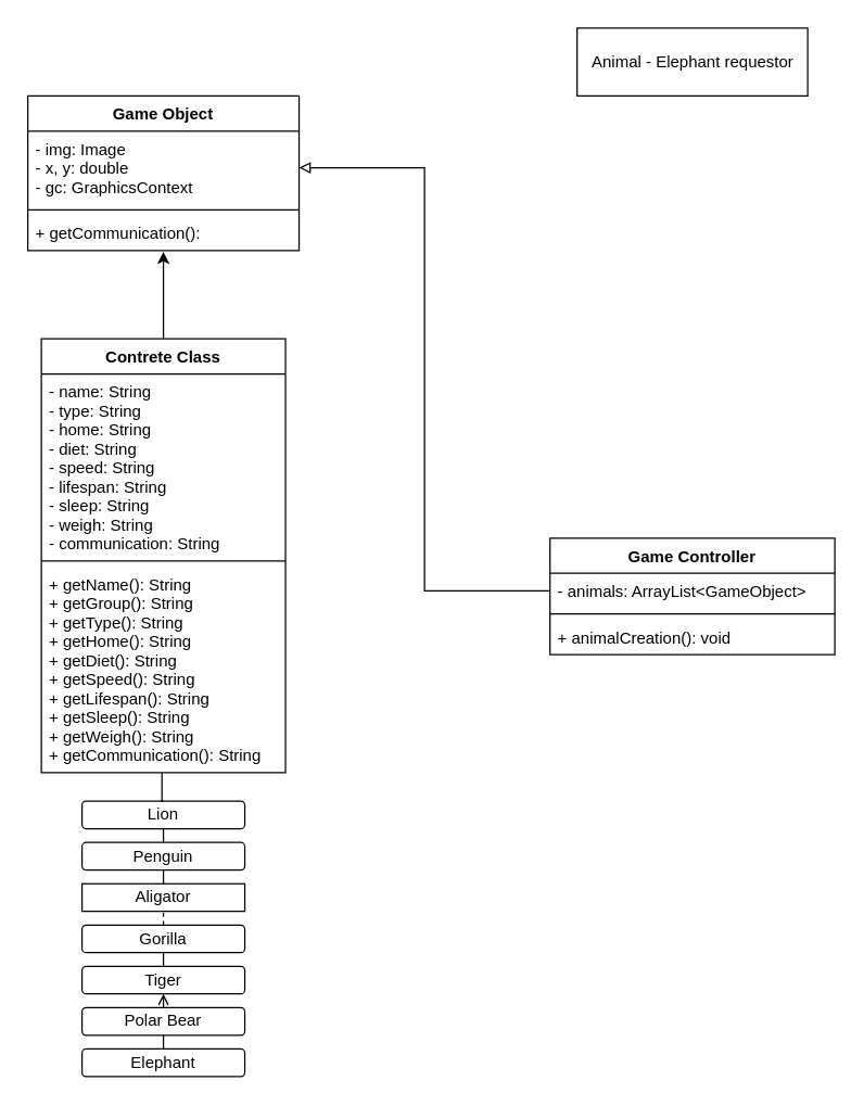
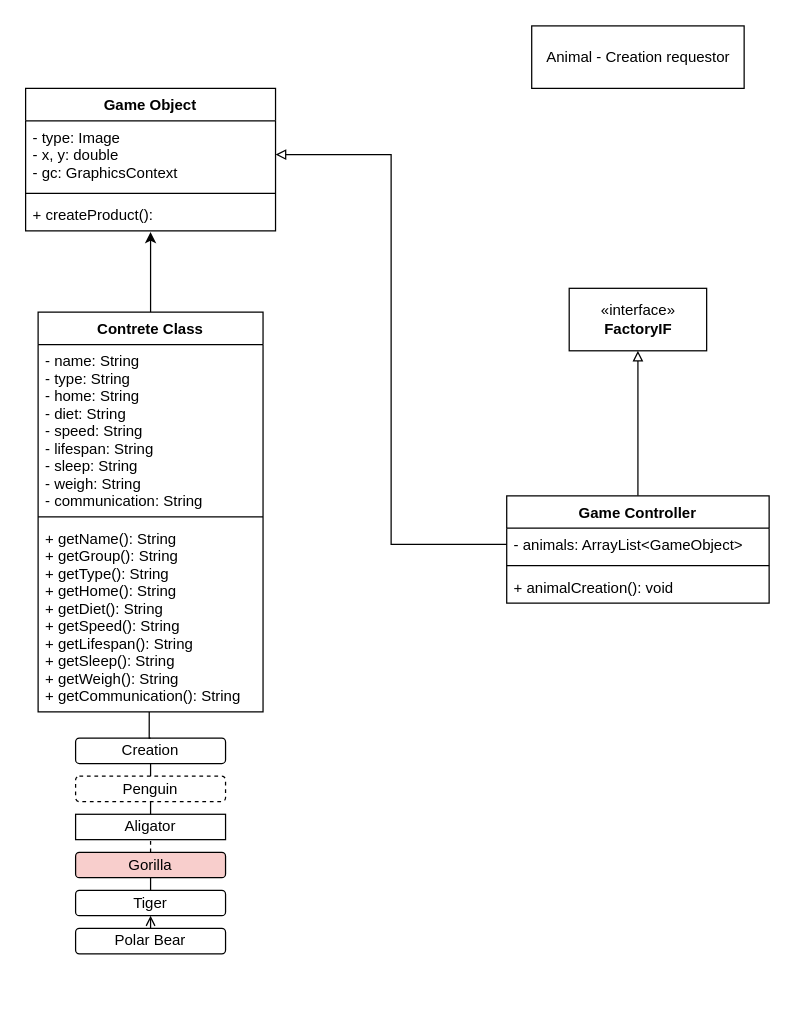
- <mxCell id="34" value="Animal - Elephant requestor" style="html=1;" vertex="1" parent="1"><mxGeometry x="425" y="20" width="170" height="50" as="geometry" /></mxCell>
+ <mxCell id="34" value="Animal - Creation requestor" style="html=1;" vertex="1" parent="1"><mxGeometry x="425" y="20" width="170" height="50" as="geometry" /></mxCell>
- <mxCell id="26" value="- img: Image&#10;- x, y: double&#10;- gc: GraphicsContext" style="text;strokeColor=none;fillColor=none;align=left;verticalAlign=top;spacingLeft=4;spacingRight=4;overflow=hidden;rotatable=0;points=[[0,0.5],[1,0.5]];portConstraint=eastwest;" vertex="1" parent="25"><mxGeometry y="26" width="200" height="54" as="geometry" /></mxCell>
+ <mxCell id="26" value="- type: Image&#10;- x, y: double&#10;- gc: GraphicsContext" style="text;strokeColor=none;fillColor=none;align=left;verticalAlign=top;spacingLeft=4;spacingRight=4;overflow=hidden;rotatable=0;points=[[0,0.5],[1,0.5]];portConstraint=eastwest;" vertex="1" parent="25"><mxGeometry y="26" width="200" height="54" as="geometry" /></mxCell>
- <mxCell id="28" value="+ getCommunication():" style="text;strokeColor=none;fillColor=none;align=left;verticalAlign=top;spacingLeft=4;spacingRight=4;overflow=hidden;rotatable=0;points=[[0,0.5],[1,0.5]];portConstraint=eastwest;" vertex="1" parent="25"><mxGeometry y="88" width="200" height="26" as="geometry" /></mxCell>
+ <mxCell id="28" value="+ createProduct():" style="text;strokeColor=none;fillColor=none;align=left;verticalAlign=top;spacingLeft=4;spacingRight=4;overflow=hidden;rotatable=0;points=[[0,0.5],[1,0.5]];portConstraint=eastwest;" vertex="1" parent="25"><mxGeometry y="88" width="200" height="26" as="geometry" /></mxCell>
+ <mxCell id="2" value="«interface»&lt;br&gt;&lt;b&gt;FactoryIF&lt;/b&gt;" style="html=1;" vertex="1" parent="1"><mxGeometry x="455" y="230" width="110" height="50" as="geometry" /></mxCell>
+ <mxCell id="3" style="edgeStyle=orthogonalEdgeStyle;rounded=0;orthogonalLoop=1;jettySize=auto;html=1;exitX=0.5;exitY=0;exitDx=0;exitDy=0;entryX=0.5;entryY=1;entryDx=0;entryDy=0;endArrow=block;endFill=0;" edge="1" parent="1" source="30" target="2"><mxGeometry relative="1" as="geometry" /></mxCell>
- <mxCell id="11" value="Lion" style="rounded=1;whiteSpace=wrap;html=1;" vertex="1" parent="10"><mxGeometry width="120" height="20.3" as="geometry" /></mxCell>
+ <mxCell id="11" value="Creation" style="rounded=1;whiteSpace=wrap;html=1;" vertex="1" parent="10"><mxGeometry width="120" height="20.3" as="geometry" /></mxCell>
- <mxCell id="12" value="Penguin" style="rounded=1;whiteSpace=wrap;html=1;" vertex="1" parent="10"><mxGeometry y="30.45" width="120" height="20.3" as="geometry" /></mxCell>
+ <mxCell id="12" value="Penguin" style="rounded=1;whiteSpace=wrap;html=1;dashed=1;" vertex="1" parent="10"><mxGeometry y="30.45" width="120" height="20.3" as="geometry" /></mxCell>
- <mxCell id="14" value="Gorilla" style="rounded=1;whiteSpace=wrap;html=1;" vertex="1" parent="10"><mxGeometry y="91.35" width="120" height="20.3" as="geometry" /></mxCell>
+ <mxCell id="14" value="Gorilla" style="rounded=1;whiteSpace=wrap;html=1;fillColor=#f8cecc;" vertex="1" parent="10"><mxGeometry y="91.35" width="120" height="20.3" as="geometry" /></mxCell>
- <mxCell id="23" style="edgeStyle=orthogonalEdgeStyle;rounded=0;orthogonalLoop=1;jettySize=auto;html=1;exitX=0.5;exitY=0;exitDx=0;exitDy=0;entryX=0.5;entryY=1;entryDx=0;entryDy=0;endArrow=none;endFill=0;" edge="1" parent="10" source="17" target="16"><mxGeometry relative="1" as="geometry" /></mxCell>
- <mxCell id="17" value="Elephant" style="rounded=1;whiteSpace=wrap;html=1;" vertex="1" parent="10"><mxGeometry y="182.7" width="120" height="20.3" as="geometry" /></mxCell>
